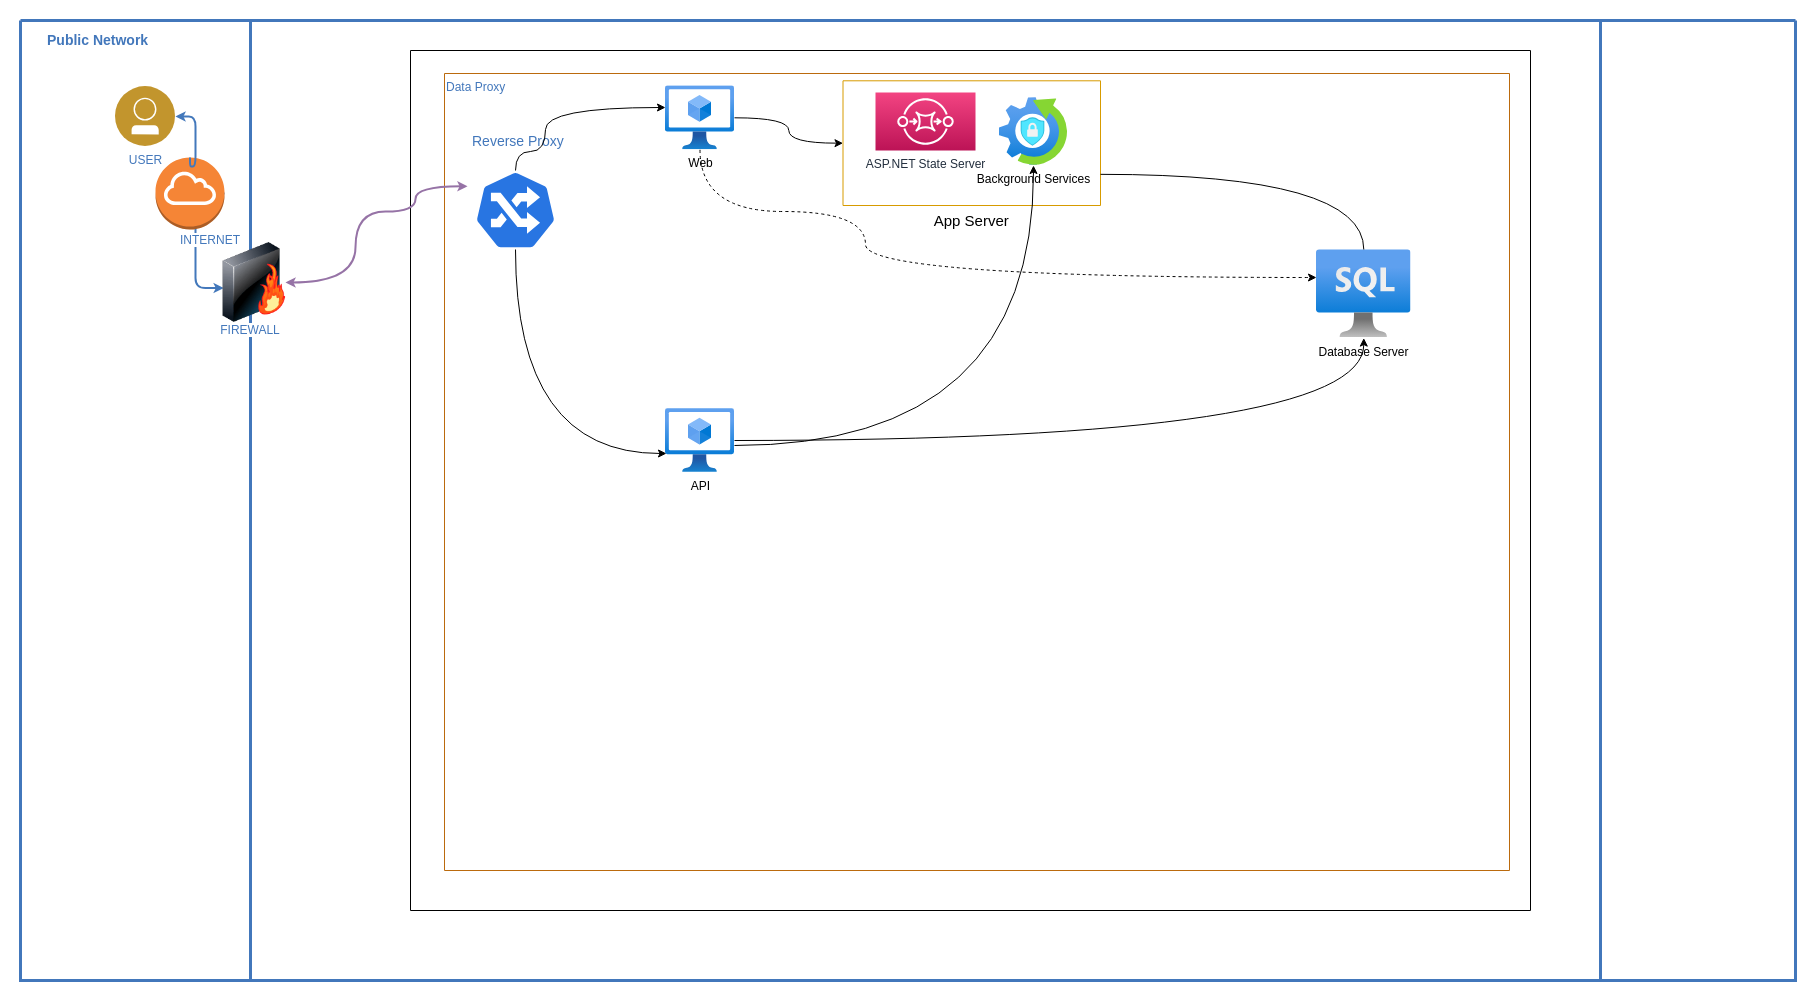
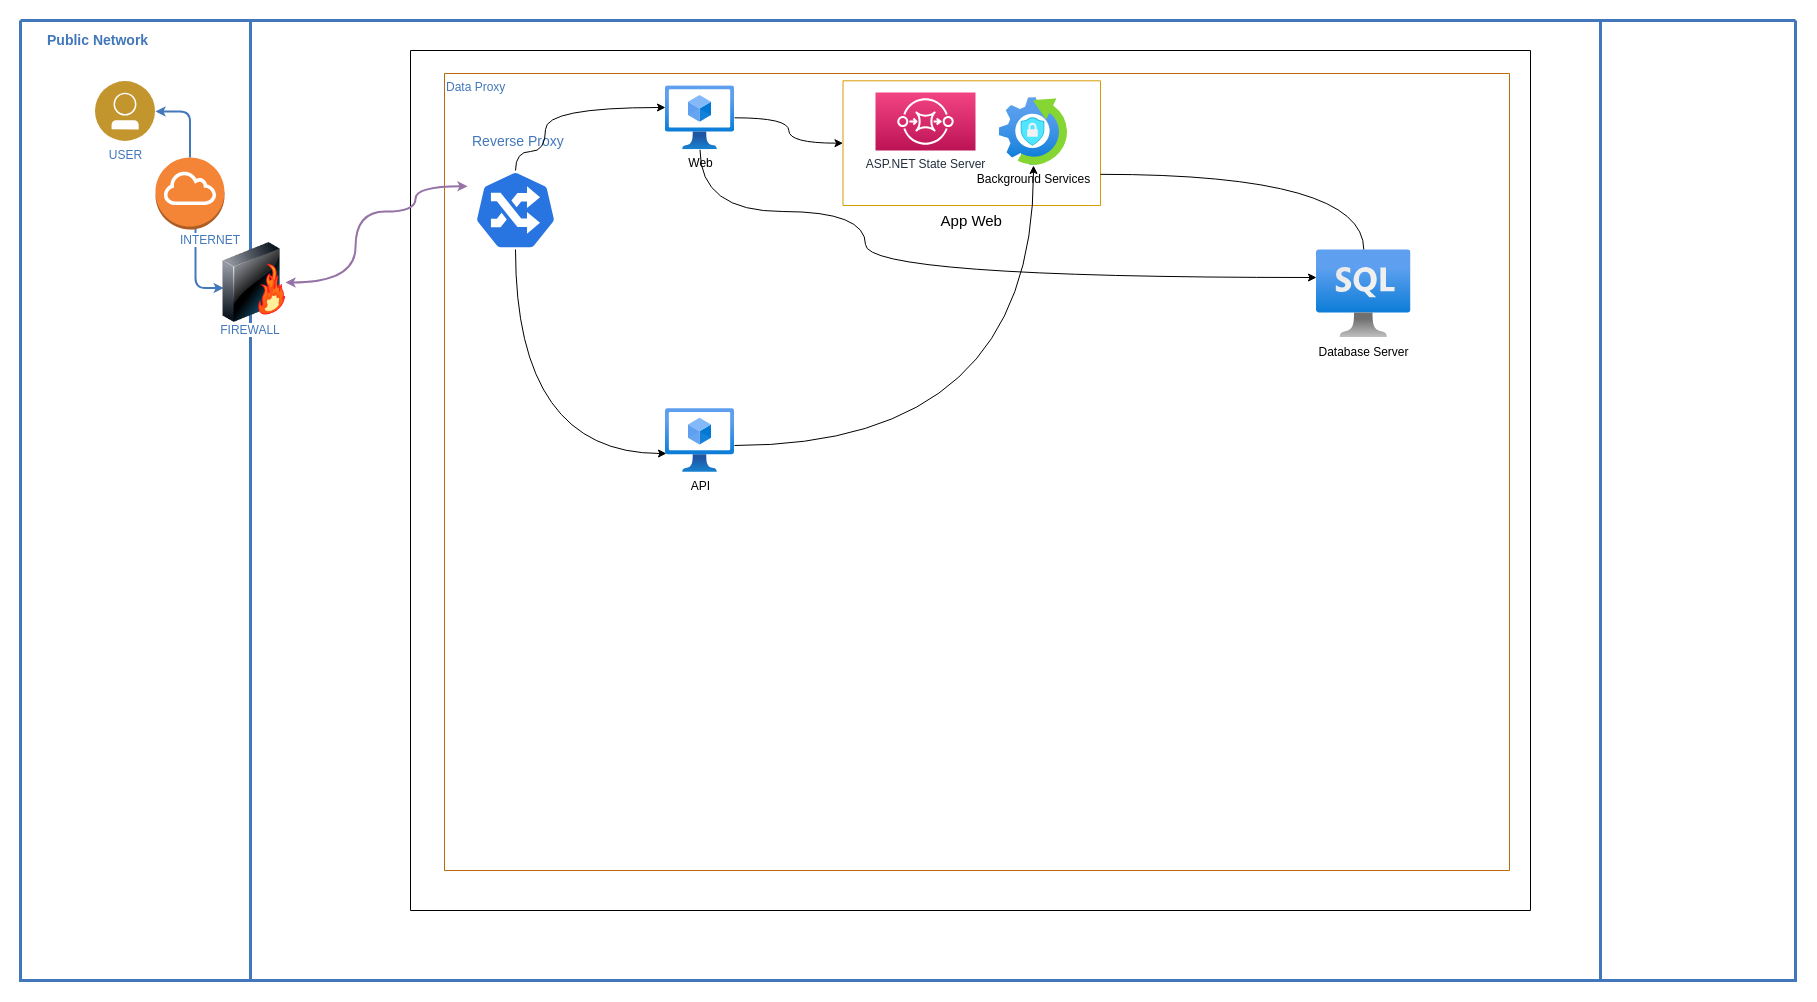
- <mxCell id="6" value="USER" style="aspect=fixed;perimeter=ellipsePerimeter;html=1;align=center;shadow=0;dashed=0;image;image=img/lib/ibm/users/user.svg;labelBackgroundColor=#ffffff;strokeColor=#666666;strokeWidth=3;fillColor=#C2952D;gradientColor=none;fontSize=12;fontColor=#4277BB;" parent="2" vertex="1"><mxGeometry x="95" y="66" width="60" height="60" as="geometry" /></mxCell>
+ <mxCell id="6" value="USER" style="aspect=fixed;perimeter=ellipsePerimeter;html=1;align=center;shadow=0;dashed=0;image;image=img/lib/ibm/users/user.svg;labelBackgroundColor=#ffffff;strokeColor=#666666;strokeWidth=3;fillColor=#C2952D;gradientColor=none;fontSize=12;fontColor=#4277BB;" parent="2" vertex="1"><mxGeometry x="75" y="61" width="60" height="60" as="geometry" /></mxCell>
- <mxCell id="24" value="App Server" style="swimlane;shadow=0;strokeColor=#d79b00;fillColor=#ffe6cc;align=center;startSize=0;collapsible=0;strokeWidth=1;fontStyle=0;fontSize=15;labelPosition=center;verticalLabelPosition=bottom;verticalAlign=top;" parent="13" vertex="1"><mxGeometry x="432.5" y="30.31" width="257.5" height="124.69" as="geometry" /></mxCell>
+ <mxCell id="24" value="App Web" style="swimlane;shadow=0;strokeColor=#d79b00;fillColor=#ffe6cc;align=center;startSize=0;collapsible=0;strokeWidth=1;fontStyle=0;fontSize=15;labelPosition=center;verticalLabelPosition=bottom;verticalAlign=top;" parent="13" vertex="1"><mxGeometry x="432.5" y="30.31" width="257.5" height="124.69" as="geometry" /></mxCell>
- <mxCell id="20" style="edgeStyle=orthogonalEdgeStyle;curved=1;orthogonalLoop=1;jettySize=auto;html=1;strokeColor=#000000;dashed=1;" parent="13" source="16" target="17" edge="1"><mxGeometry relative="1" as="geometry"><mxPoint x="144" y="235" as="targetPoint" /><Array as="points"><mxPoint x="290" y="161" /><mxPoint x="455" y="161" /><mxPoint x="455" y="227" /></Array></mxGeometry></mxCell>
+ <mxCell id="20" style="edgeStyle=orthogonalEdgeStyle;curved=1;orthogonalLoop=1;jettySize=auto;html=1;strokeColor=#000000;" parent="13" source="16" target="17" edge="1"><mxGeometry relative="1" as="geometry"><mxPoint x="144" y="235" as="targetPoint" /><Array as="points"><mxPoint x="290" y="161" /><mxPoint x="455" y="161" /><mxPoint x="455" y="227" /></Array></mxGeometry></mxCell>
- <mxCell id="22" value="" style="edgeStyle=orthogonalEdgeStyle;orthogonalLoop=1;jettySize=auto;html=1;strokeColor=#000000;curved=1;" parent="13" source="18" target="17" edge="1"><mxGeometry relative="1" as="geometry"><mxPoint x="335" y="251" as="sourcePoint" /><mxPoint x="486" y="328" as="targetPoint" /></mxGeometry></mxCell>
